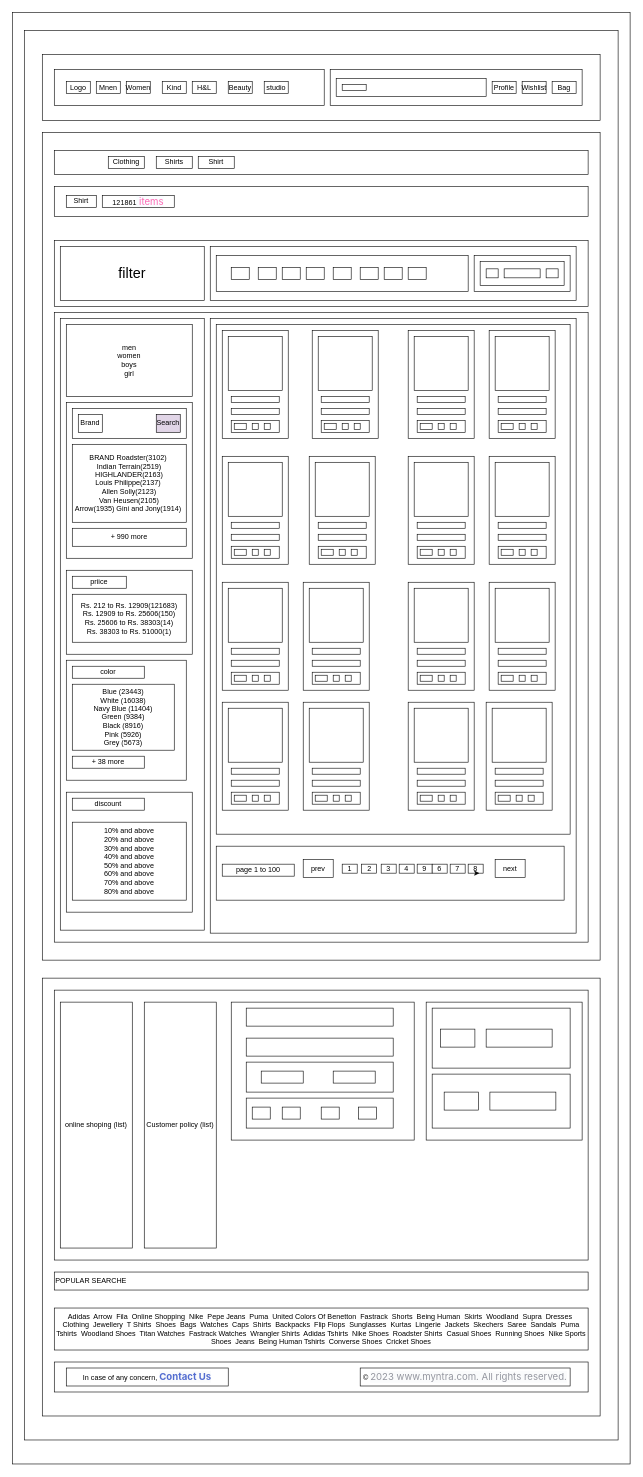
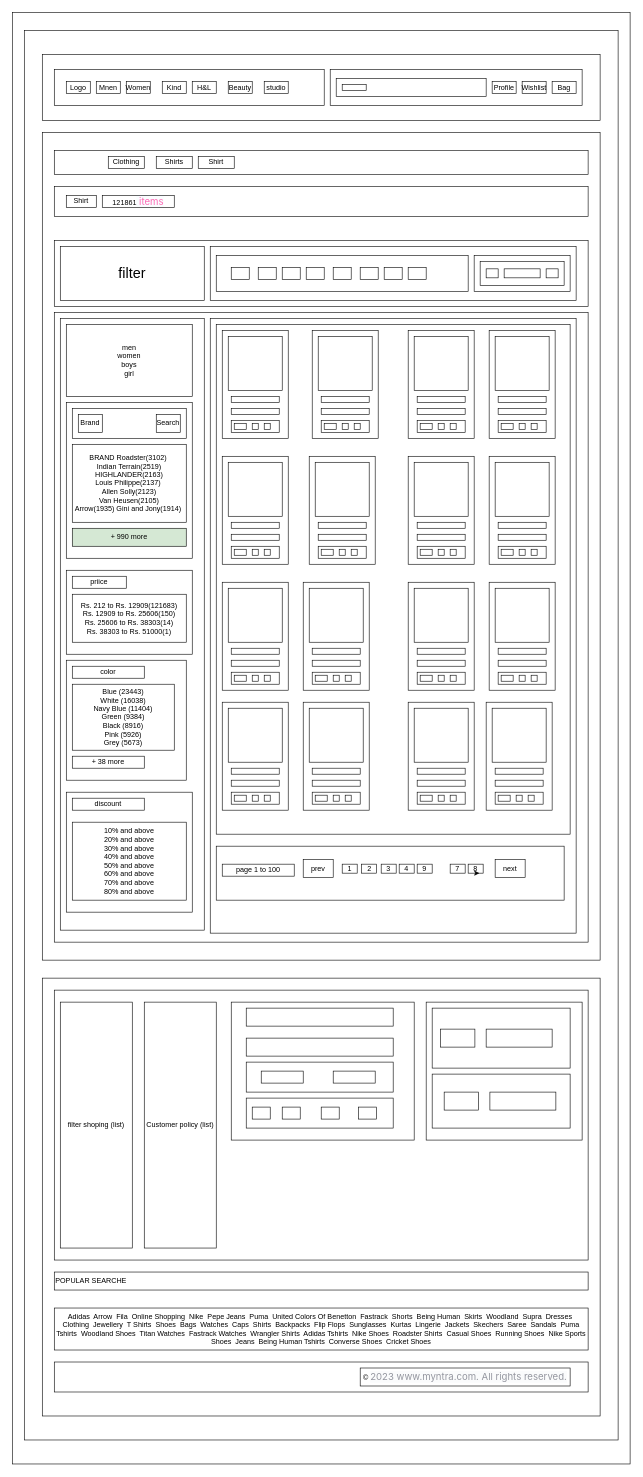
- <mxCell id="52" value="Search" style="rounded=0;whiteSpace=wrap;html=1;fillColor=#e1d5e7;" vertex="1" parent="1"><mxGeometry x="260" y="690" width="40" height="30" as="geometry" /></mxCell>
+ <mxCell id="52" value="Search" style="rounded=0;whiteSpace=wrap;html=1;" vertex="1" parent="1"><mxGeometry x="260" y="690" width="40" height="30" as="geometry" /></mxCell>
- <mxCell id="53" value="+ 990 more" style="rounded=0;whiteSpace=wrap;html=1;" vertex="1" parent="1"><mxGeometry x="120" y="880" width="190" height="30" as="geometry" /></mxCell>
+ <mxCell id="53" value="+ 990 more" style="rounded=0;whiteSpace=wrap;html=1;fillColor=#d5e8d4;" vertex="1" parent="1"><mxGeometry x="120" y="880" width="190" height="30" as="geometry" /></mxCell>
- <mxCell id="199" value="6" style="rounded=0;whiteSpace=wrap;html=1;" vertex="1" parent="1"><mxGeometry x="720" y="1440" width="25" height="15" as="geometry" /></mxCell>
- <mxCell id="208" value="online shoping (list)" style="rounded=0;whiteSpace=wrap;html=1;" vertex="1" parent="1"><mxGeometry x="100" y="1670" width="120" height="410" as="geometry" /></mxCell>
+ <mxCell id="208" value="filter shoping (list)" style="rounded=0;whiteSpace=wrap;html=1;" vertex="1" parent="1"><mxGeometry x="100" y="1670" width="120" height="410" as="geometry" /></mxCell>
- <mxCell id="232" value="In case of any concern,&amp;nbsp;&lt;a style=&quot;box-sizing: inherit; background-color: rgb(250, 251, 252); text-decoration-line: none; color: rgb(82, 108, 208); outline-width: 0px; font-weight: 700; font-family: Assistant, -apple-system, BlinkMacSystemFont, &amp;quot;Segoe UI&amp;quot;, Roboto, Helvetica, Arial, sans-serif; font-size: medium; text-align: start;&quot; data-reactid=&quot;322&quot; href=&quot;https://www.myntra.com/contactus&quot;&gt;Contact Us&lt;/a&gt;" style="rounded=0;whiteSpace=wrap;html=1;" vertex="1" parent="1"><mxGeometry x="110" y="2280" width="270" height="30" as="geometry" /></mxCell>
